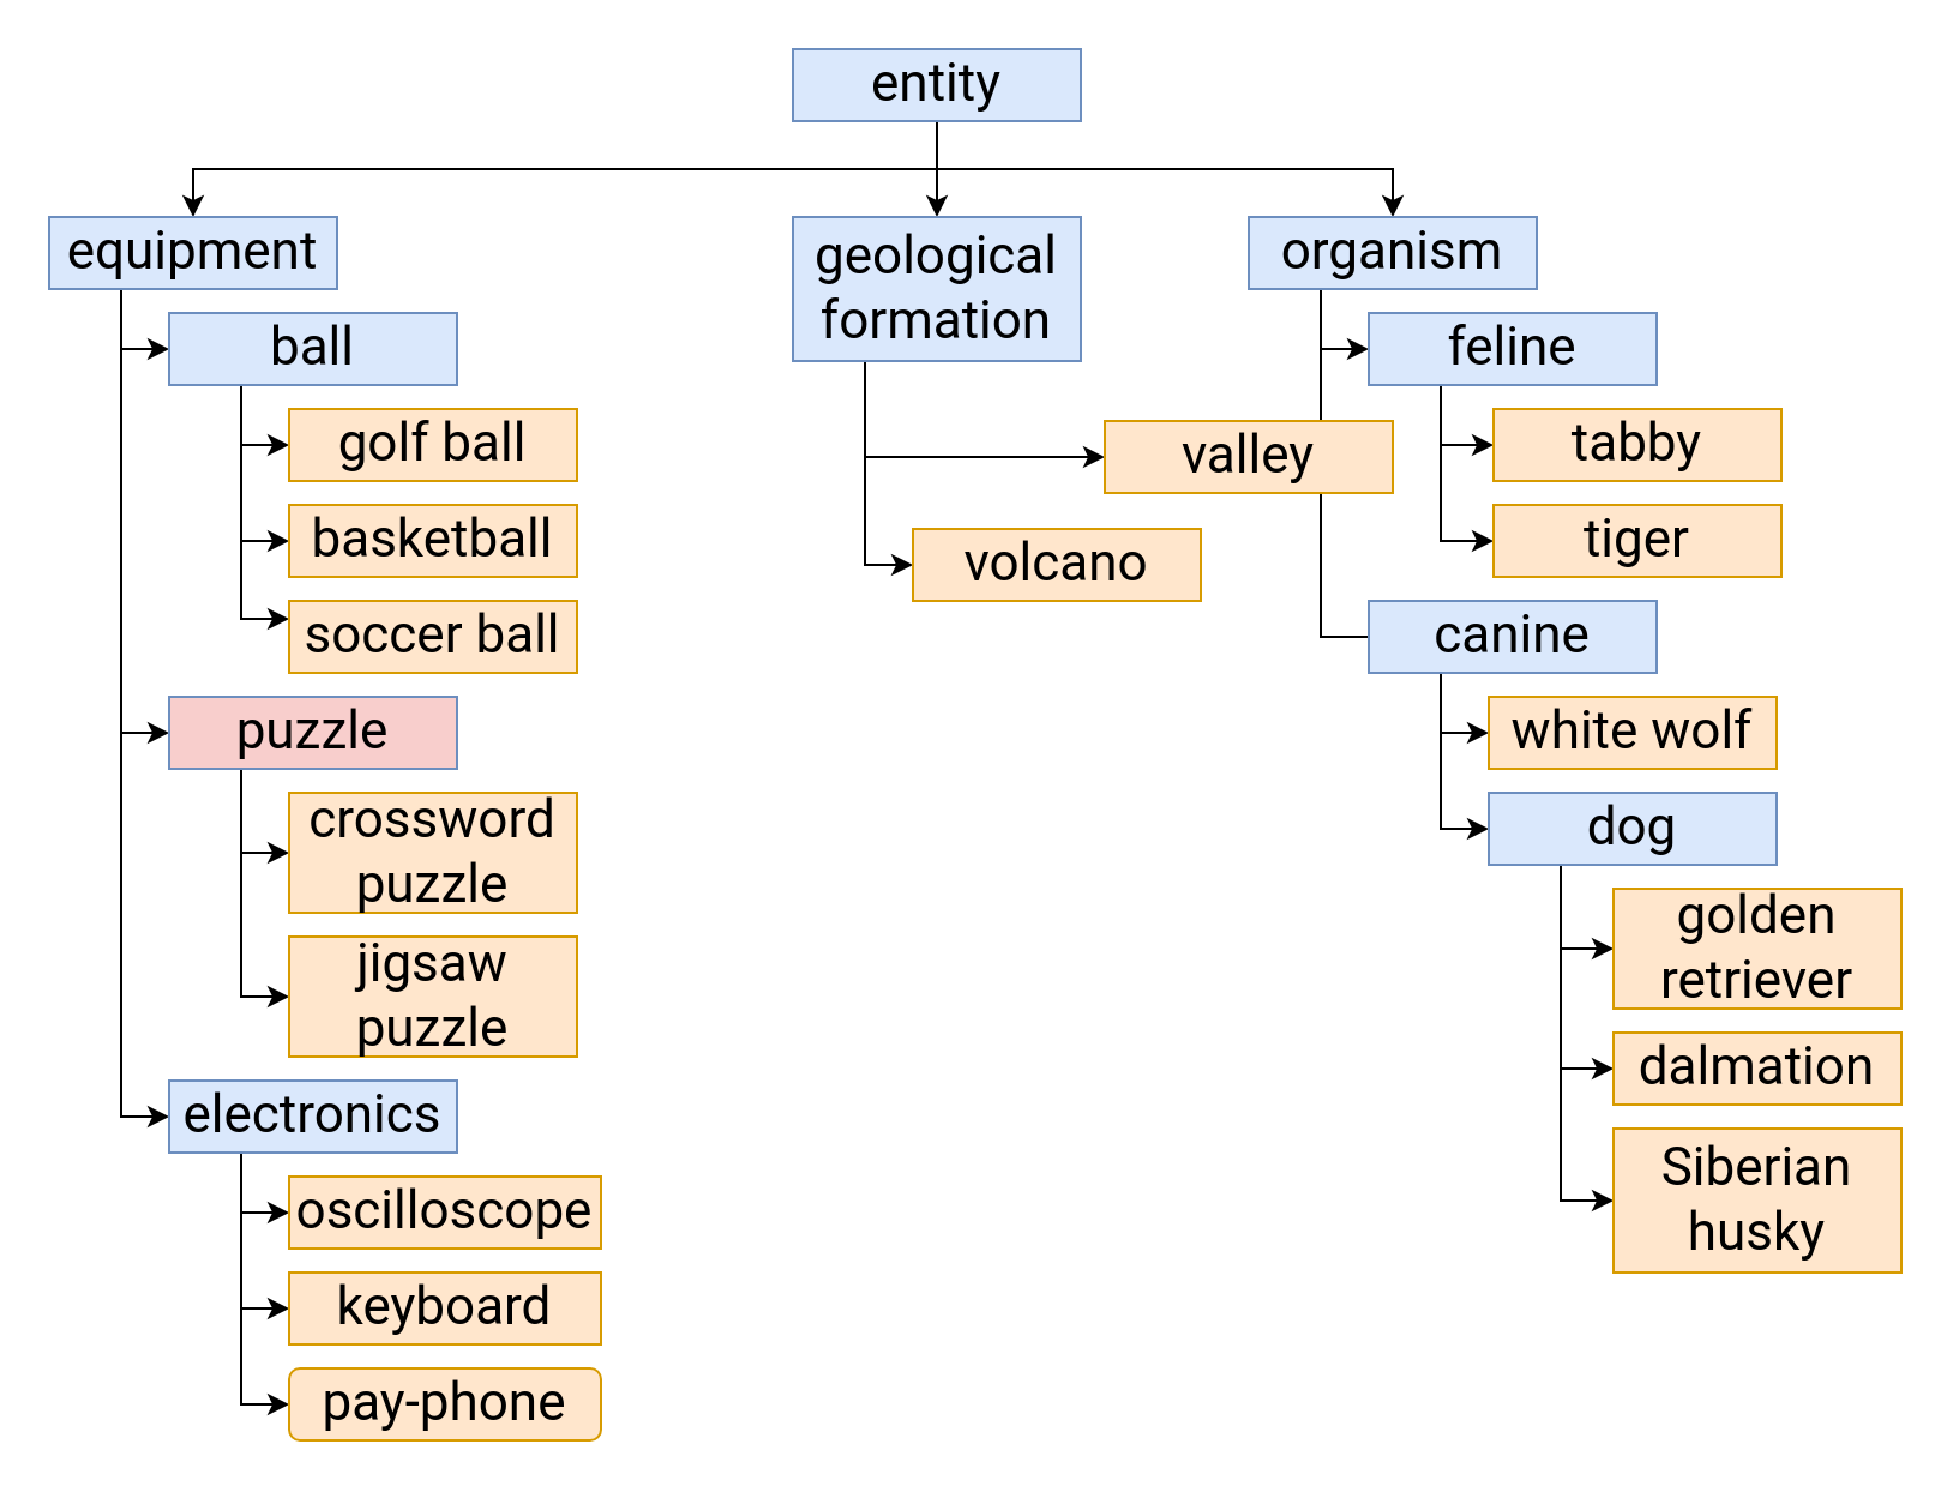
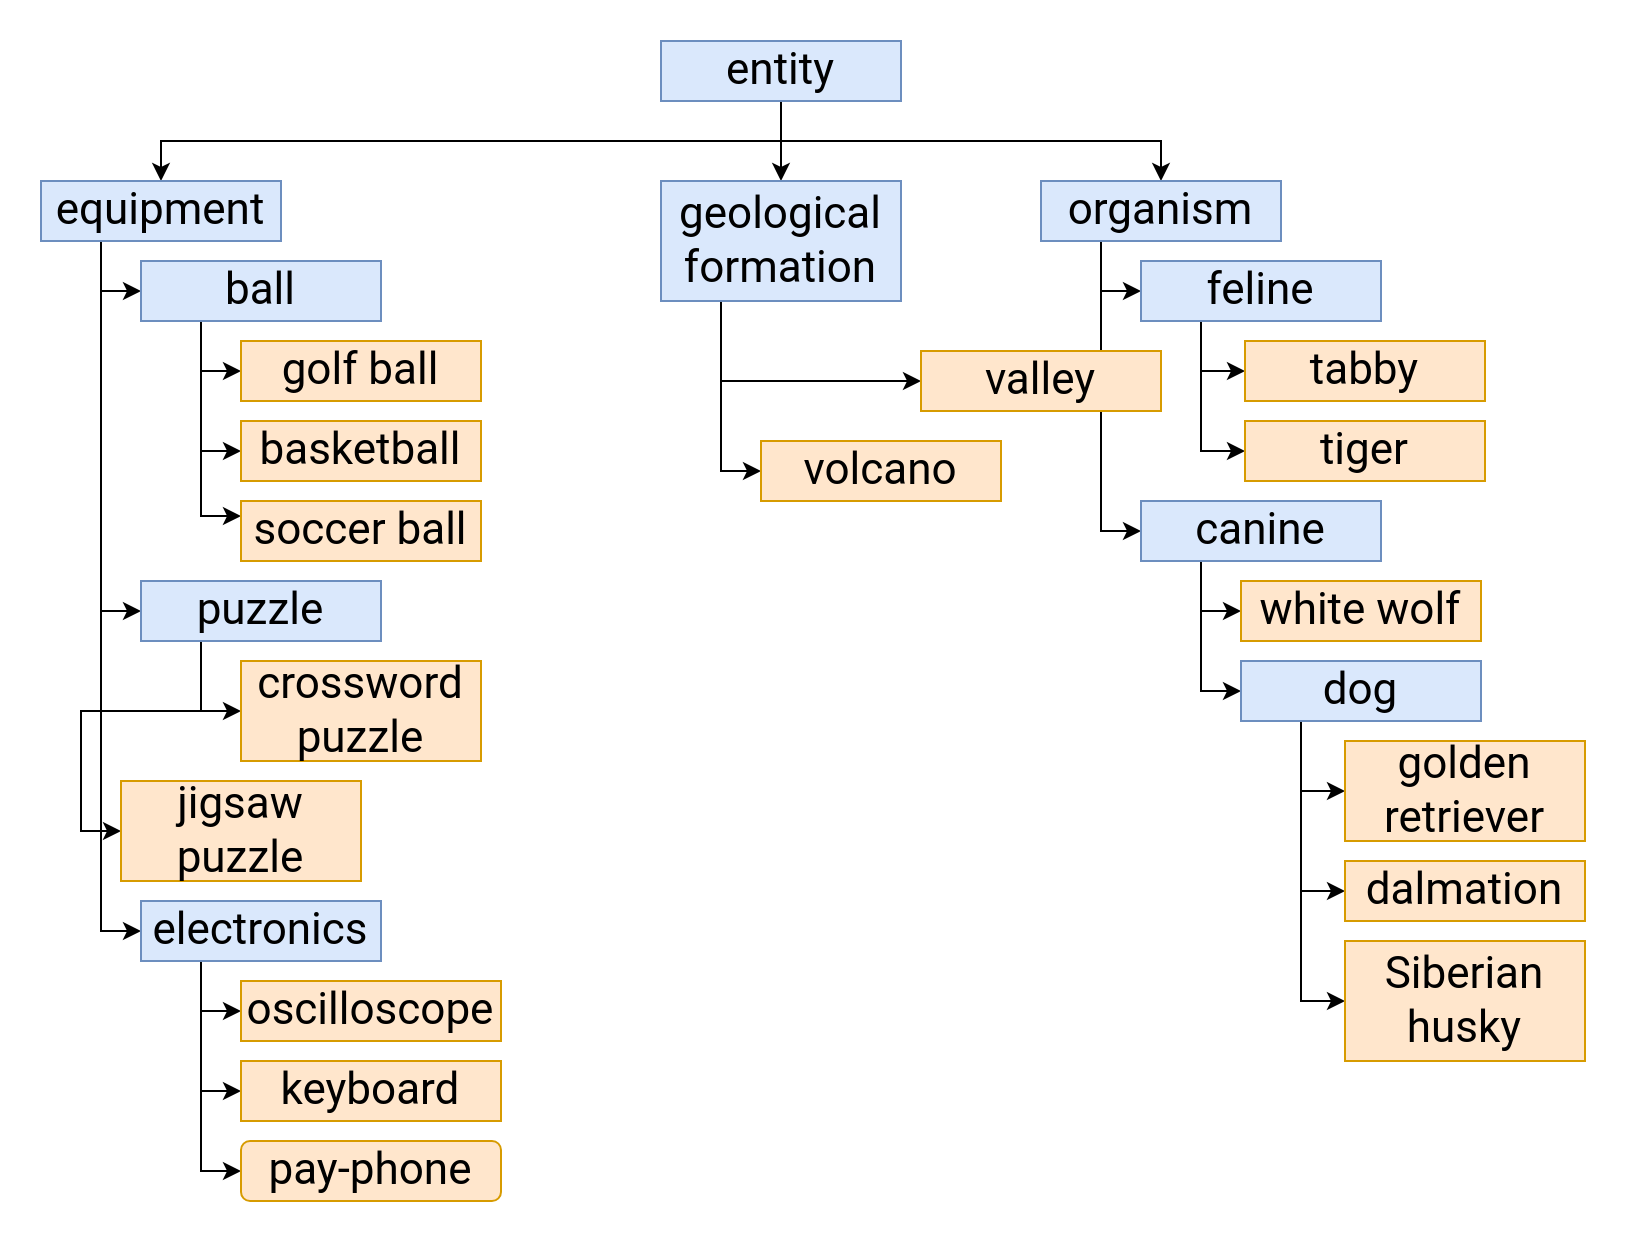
- <mxCell id="14" style="edgeStyle=orthogonalEdgeStyle;rounded=0;orthogonalLoop=1;jettySize=auto;html=1;exitX=0.25;exitY=1;exitDx=0;exitDy=0;entryX=0;entryY=0.5;entryDx=0;entryDy=0;fontFamily=Verdana;fontSize=22;endArrow=none;" edge="1" parent="1" source="15" target="27"><mxGeometry relative="1" as="geometry" /></mxCell>
+ <mxCell id="14" style="edgeStyle=orthogonalEdgeStyle;rounded=0;orthogonalLoop=1;jettySize=auto;html=1;exitX=0.25;exitY=1;exitDx=0;exitDy=0;entryX=0;entryY=0.5;entryDx=0;entryDy=0;fontFamily=Verdana;fontSize=22;" edge="1" parent="1" source="15" target="27"><mxGeometry relative="1" as="geometry" /></mxCell>
- <mxCell id="43" value="&lt;font face=&quot;Roboto&quot;&gt;&lt;span style=&quot;font-size: 22px;&quot;&gt;puzzle&lt;br&gt;&lt;/span&gt;&lt;/font&gt;" style="rounded=0;whiteSpace=wrap;html=1;fillColor=#f8cecc;strokeColor=#6c8ebf;" vertex="1" parent="1"><mxGeometry x="70" y="290" width="120" height="30" as="geometry" /></mxCell>
+ <mxCell id="43" value="&lt;font face=&quot;Roboto&quot;&gt;&lt;span style=&quot;font-size: 22px;&quot;&gt;puzzle&lt;br&gt;&lt;/span&gt;&lt;/font&gt;" style="rounded=0;whiteSpace=wrap;html=1;fillColor=#dae8fc;strokeColor=#6c8ebf;" vertex="1" parent="1"><mxGeometry x="70" y="290" width="120" height="30" as="geometry" /></mxCell>
- <mxCell id="49" value="&lt;font face=&quot;Roboto&quot;&gt;&lt;span style=&quot;font-size: 22px;&quot;&gt;jigsaw puzzle&lt;br&gt;&lt;/span&gt;&lt;/font&gt;" style="rounded=0;whiteSpace=wrap;html=1;fillColor=#ffe6cc;strokeColor=#d79b00;" vertex="1" parent="1"><mxGeometry x="120" y="390" width="120" height="50" as="geometry" /></mxCell>
+ <mxCell id="49" value="&lt;font face=&quot;Roboto&quot;&gt;&lt;span style=&quot;font-size: 22px;&quot;&gt;jigsaw puzzle&lt;br&gt;&lt;/span&gt;&lt;/font&gt;" style="rounded=0;whiteSpace=wrap;html=1;fillColor=#ffe6cc;strokeColor=#d79b00;" vertex="1" parent="1"><mxGeometry x="60" y="390" width="120" height="50" as="geometry" /></mxCell>
